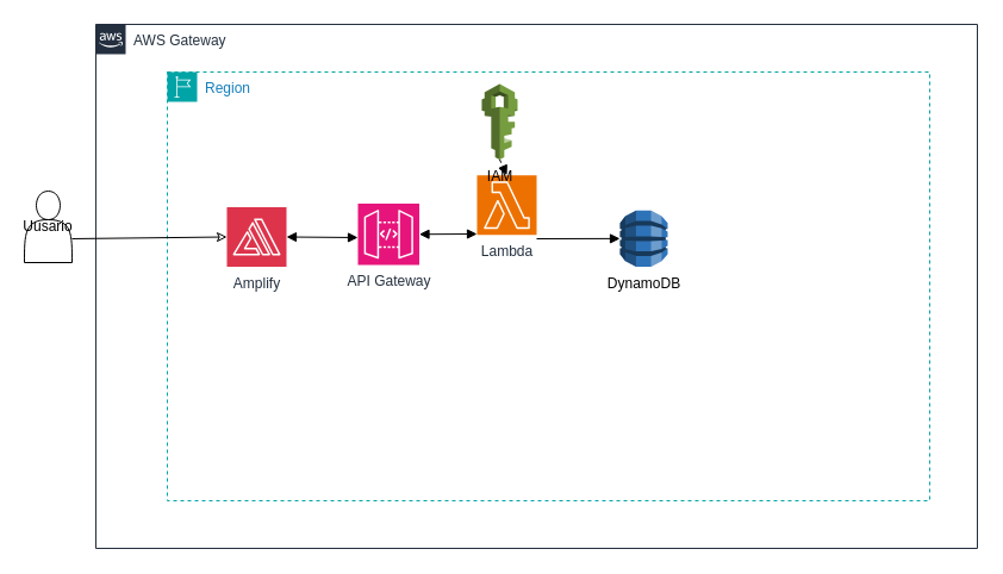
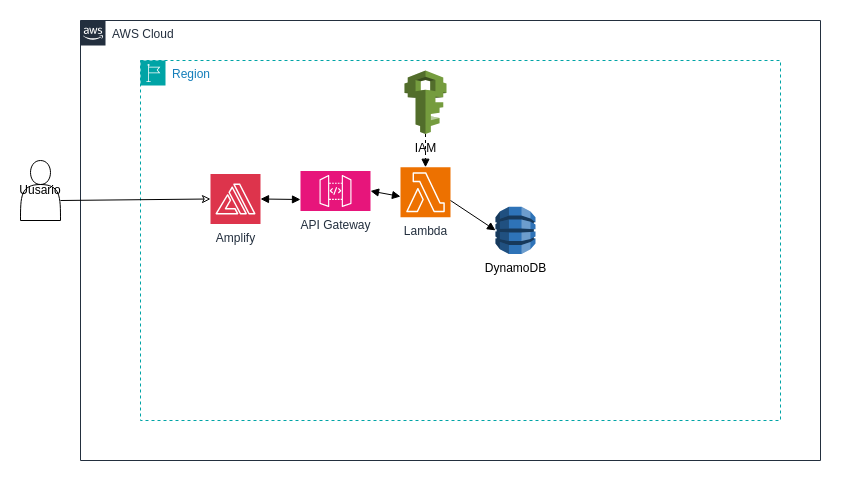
- <mxCell id="2" value="AWS Gateway" style="points=[[0,0],[0.25,0],[0.5,0],[0.75,0],[1,0],[1,0.25],[1,0.5],[1,0.75],[1,1],[0.75,1],[0.5,1],[0.25,1],[0,1],[0,0.75],[0,0.5],[0,0.25]];outlineConnect=0;gradientColor=none;html=1;whiteSpace=wrap;fontSize=12;fontStyle=0;container=1;pointerEvents=0;collapsible=0;recursiveResize=0;shape=mxgraph.aws4.group;grIcon=mxgraph.aws4.group_aws_cloud_alt;strokeColor=#232F3E;fillColor=none;verticalAlign=top;align=left;spacingLeft=30;fontColor=#232F3E;dashed=0;" vertex="1" parent="1"><mxGeometry x="80" y="20" width="740" height="440" as="geometry" /></mxCell>
+ <mxCell id="2" value="AWS Cloud" style="points=[[0,0],[0.25,0],[0.5,0],[0.75,0],[1,0],[1,0.25],[1,0.5],[1,0.75],[1,1],[0.75,1],[0.5,1],[0.25,1],[0,1],[0,0.75],[0,0.5],[0,0.25]];outlineConnect=0;gradientColor=none;html=1;whiteSpace=wrap;fontSize=12;fontStyle=0;container=1;pointerEvents=0;collapsible=0;recursiveResize=0;shape=mxgraph.aws4.group;grIcon=mxgraph.aws4.group_aws_cloud_alt;strokeColor=#232F3E;fillColor=none;verticalAlign=top;align=left;spacingLeft=30;fontColor=#232F3E;dashed=0;" vertex="1" parent="1"><mxGeometry x="80" y="20" width="740" height="440" as="geometry" /></mxCell>
- <mxCell id="8" value="IAM" style="outlineConnect=0;dashed=0;verticalLabelPosition=bottom;verticalAlign=top;align=center;html=1;shape=mxgraph.aws3.iam;fillColor=#759C3E;gradientColor=none;" vertex="1" parent="3"><mxGeometry x="264" y="10" width="30" height="63.5" as="geometry" /></mxCell>
+ <mxCell id="8" value="IAM" style="outlineConnect=0;dashed=0;verticalLabelPosition=bottom;verticalAlign=top;align=center;html=1;shape=mxgraph.aws3.iam;fillColor=#759C3E;gradientColor=none;" vertex="1" parent="3"><mxGeometry x="264" y="10" width="42" height="63.5" as="geometry" /></mxCell>
- <mxCell id="5" value="Lambda" style="sketch=0;points=[[0,0,0],[0.25,0,0],[0.5,0,0],[0.75,0,0],[1,0,0],[0,1,0],[0.25,1,0],[0.5,1,0],[0.75,1,0],[1,1,0],[0,0.25,0],[0,0.5,0],[0,0.75,0],[1,0.25,0],[1,0.5,0],[1,0.75,0]];outlineConnect=0;fontColor=#232F3E;fillColor=#ED7100;strokeColor=#ffffff;dashed=0;verticalLabelPosition=bottom;verticalAlign=top;align=center;html=1;fontSize=12;fontStyle=0;aspect=fixed;shape=mxgraph.aws4.resourceIcon;resIcon=mxgraph.aws4.lambda;" vertex="1" parent="3"><mxGeometry x="260" y="86.75" width="50" height="50" as="geometry" /></mxCell>
+ <mxCell id="5" value="Lambda" style="sketch=0;points=[[0,0,0],[0.25,0,0],[0.5,0,0],[0.75,0,0],[1,0,0],[0,1,0],[0.25,1,0],[0.5,1,0],[0.75,1,0],[1,1,0],[0,0.25,0],[0,0.5,0],[0,0.75,0],[1,0.25,0],[1,0.5,0],[1,0.75,0]];outlineConnect=0;fontColor=#232F3E;fillColor=#ED7100;strokeColor=#ffffff;dashed=0;verticalLabelPosition=bottom;verticalAlign=top;align=center;html=1;fontSize=12;fontStyle=0;aspect=fixed;shape=mxgraph.aws4.resourceIcon;resIcon=mxgraph.aws4.lambda;" vertex="1" parent="3"><mxGeometry x="260" y="106.75" width="50" height="50" as="geometry" /></mxCell>
- <mxCell id="4" value="API Gateway" style="sketch=0;points=[[0,0,0],[0.25,0,0],[0.5,0,0],[0.75,0,0],[1,0,0],[0,1,0],[0.25,1,0],[0.5,1,0],[0.75,1,0],[1,1,0],[0,0.25,0],[0,0.5,0],[0,0.75,0],[1,0.25,0],[1,0.5,0],[1,0.75,0]];outlineConnect=0;fontColor=#232F3E;fillColor=#E7157B;strokeColor=#ffffff;dashed=0;verticalLabelPosition=bottom;verticalAlign=top;align=center;html=1;fontSize=12;fontStyle=0;aspect=fixed;shape=mxgraph.aws4.resourceIcon;resIcon=mxgraph.aws4.api_gateway;" vertex="1" parent="3"><mxGeometry x="160" y="110.5" width="51.5" height="51.5" as="geometry" /></mxCell>
+ <mxCell id="4" value="API Gateway" style="sketch=0;points=[[0,0,0],[0.25,0,0],[0.5,0,0],[0.75,0,0],[1,0,0],[0,1,0],[0.25,1,0],[0.5,1,0],[0.75,1,0],[1,1,0],[0,0.25,0],[0,0.5,0],[0,0.75,0],[1,0.25,0],[1,0.5,0],[1,0.75,0]];outlineConnect=0;fontColor=#232F3E;fillColor=#E7157B;strokeColor=#ffffff;dashed=0;verticalLabelPosition=bottom;verticalAlign=top;align=center;html=1;fontSize=12;fontStyle=0;aspect=fixed;shape=mxgraph.aws4.resourceIcon;resIcon=mxgraph.aws4.api_gateway;" vertex="1" parent="3"><mxGeometry x="160" y="110.5" width="70" height="40" as="geometry" /></mxCell>
- <mxCell id="7" value="Amplify" style="sketch=0;points=[[0,0,0],[0.25,0,0],[0.5,0,0],[0.75,0,0],[1,0,0],[0,1,0],[0.25,1,0],[0.5,1,0],[0.75,1,0],[1,1,0],[0,0.25,0],[0,0.5,0],[0,0.75,0],[1,0.25,0],[1,0.5,0],[1,0.75,0]];outlineConnect=0;fontColor=#232F3E;fillColor=#DD344C;strokeColor=#ffffff;dashed=0;verticalLabelPosition=bottom;verticalAlign=top;align=center;html=1;fontSize=12;fontStyle=0;aspect=fixed;shape=mxgraph.aws4.resourceIcon;resIcon=mxgraph.aws4.amplify;" vertex="1" parent="3"><mxGeometry x="50" y="113.5" width="50" height="50" as="geometry" /></mxCell>
+ <mxCell id="7" value="Amplify" style="sketch=0;points=[[0,0,0],[0.25,0,0],[0.5,0,0],[0.75,0,0],[1,0,0],[0,1,0],[0.25,1,0],[0.5,1,0],[0.75,1,0],[1,1,0],[0,0.25,0],[0,0.5,0],[0,0.75,0],[1,0.25,0],[1,0.5,0],[1,0.75,0]];outlineConnect=0;fontColor=#232F3E;fillColor=#DD344C;strokeColor=#ffffff;dashed=0;verticalLabelPosition=bottom;verticalAlign=top;align=center;html=1;fontSize=12;fontStyle=0;aspect=fixed;shape=mxgraph.aws4.resourceIcon;resIcon=mxgraph.aws4.amplify;" vertex="1" parent="3"><mxGeometry x="70" y="113.5" width="50" height="50" as="geometry" /></mxCell>
- <mxCell id="6" value="DynamoDB" style="outlineConnect=0;dashed=0;verticalLabelPosition=bottom;verticalAlign=top;align=center;html=1;shape=mxgraph.aws3.dynamo_db;fillColor=#2E73B8;gradientColor=none;" vertex="1" parent="3"><mxGeometry x="380" y="116.25" width="40" height="47.25" as="geometry" /></mxCell>
+ <mxCell id="6" value="DynamoDB" style="outlineConnect=0;dashed=0;verticalLabelPosition=bottom;verticalAlign=top;align=center;html=1;shape=mxgraph.aws3.dynamo_db;fillColor=#2E73B8;gradientColor=none;" vertex="1" parent="3"><mxGeometry x="355" y="146.25" width="40" height="47.25" as="geometry" /></mxCell>
